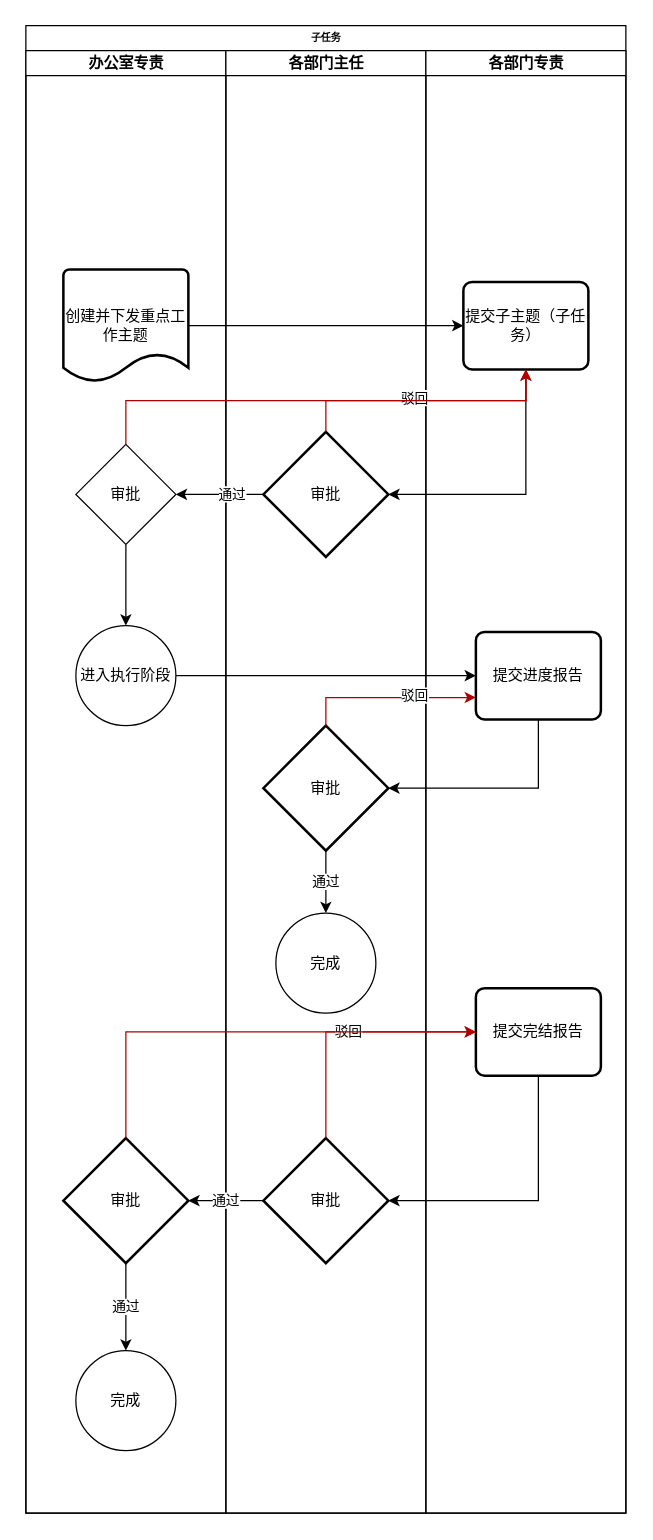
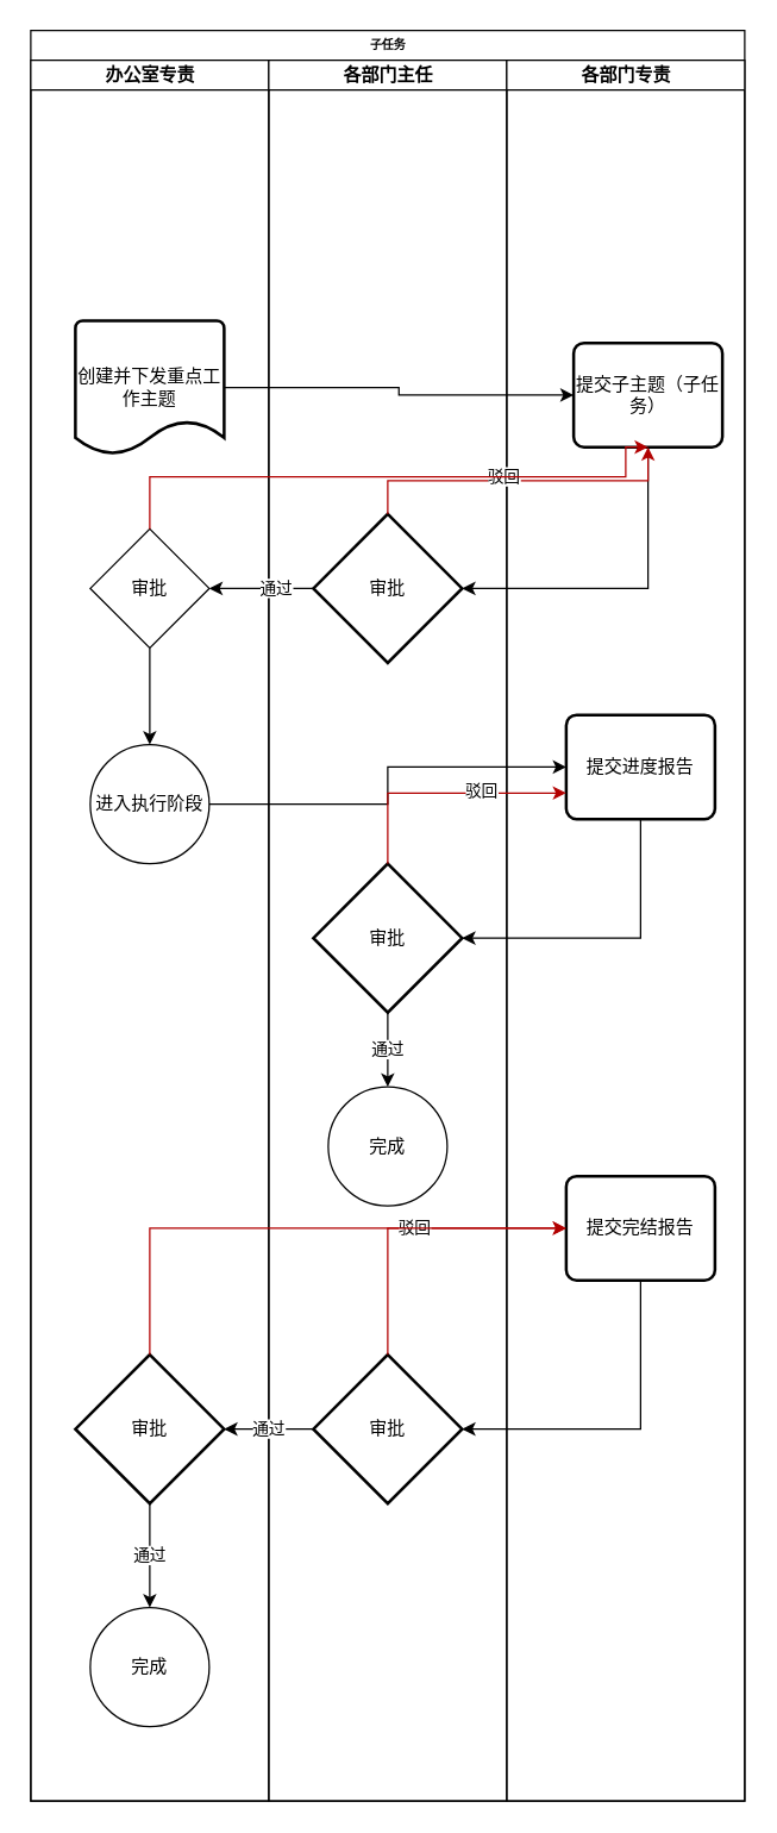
- <mxCell id="18" value="提交子主题（子任务）" style="rounded=1;whiteSpace=wrap;html=1;absoluteArcSize=1;arcSize=14;strokeWidth=2;" vertex="1" parent="17"><mxGeometry x="30" y="185" width="100" height="70" as="geometry" /></mxCell>
+ <mxCell id="18" value="提交子主题（子任务）" style="rounded=1;whiteSpace=wrap;html=1;absoluteArcSize=1;arcSize=14;strokeWidth=2;" vertex="1" parent="17"><mxGeometry x="45" y="190" width="100" height="70" as="geometry" /></mxCell>
- <mxCell id="19" value="提交进度报告" style="rounded=1;whiteSpace=wrap;html=1;absoluteArcSize=1;arcSize=14;strokeWidth=2;" vertex="1" parent="17"><mxGeometry x="40" y="465" width="100" height="70" as="geometry" /></mxCell>
+ <mxCell id="19" value="提交进度报告" style="rounded=1;whiteSpace=wrap;html=1;absoluteArcSize=1;arcSize=14;strokeWidth=2;" vertex="1" parent="17"><mxGeometry x="40" y="440" width="100" height="70" as="geometry" /></mxCell>
